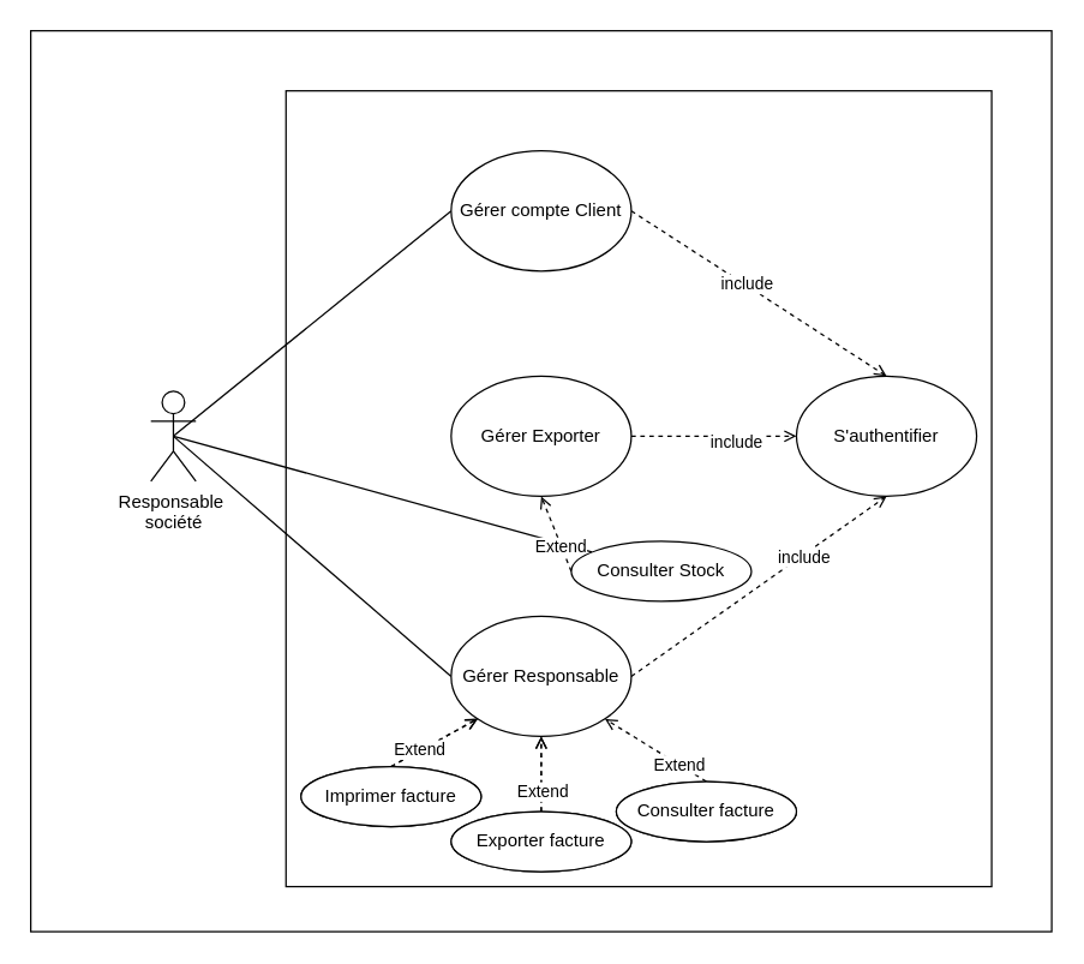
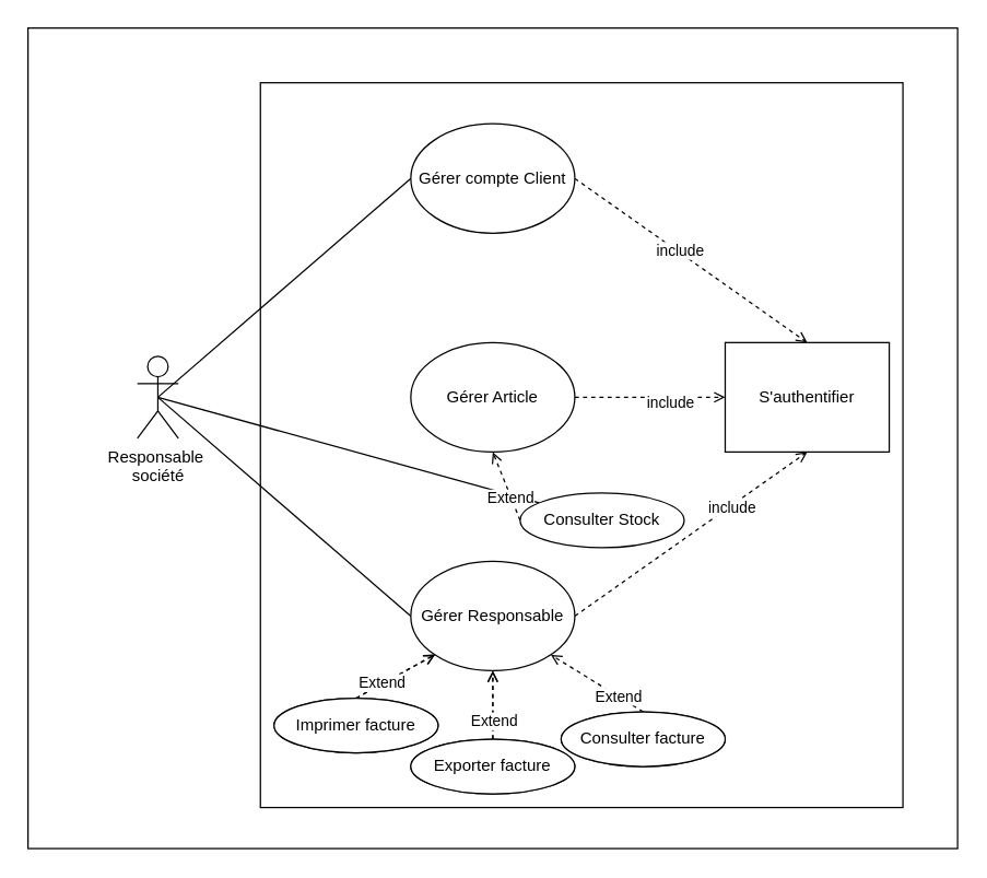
- <mxCell id="10" value="Gérer compte Client" style="ellipse;whiteSpace=wrap;html=1;" vertex="1" parent="1"><mxGeometry x="300" y="100" width="120" height="80" as="geometry" /></mxCell>
+ <mxCell id="10" value="Gérer compte Client" style="ellipse;whiteSpace=wrap;html=1;" vertex="1" parent="1"><mxGeometry x="300" y="90" width="120" height="80" as="geometry" /></mxCell>
- <mxCell id="11" value="Gérer Exporter" style="ellipse;whiteSpace=wrap;html=1;" vertex="1" parent="1"><mxGeometry x="300" y="250" width="120" height="80" as="geometry" /></mxCell>
+ <mxCell id="11" value="Gérer Article" style="ellipse;whiteSpace=wrap;html=1;" vertex="1" parent="1"><mxGeometry x="300" y="250" width="120" height="80" as="geometry" /></mxCell>
- <mxCell id="32" value="S'authentifier" style="ellipse;whiteSpace=wrap;html=1;" vertex="1" parent="1"><mxGeometry x="530" y="250" width="120" height="80" as="geometry" /></mxCell>
+ <mxCell id="32" value="S'authentifier" style="whiteSpace=wrap;html=1;rounded=0;" vertex="1" parent="1"><mxGeometry x="530" y="250" width="120" height="80" as="geometry" /></mxCell>
